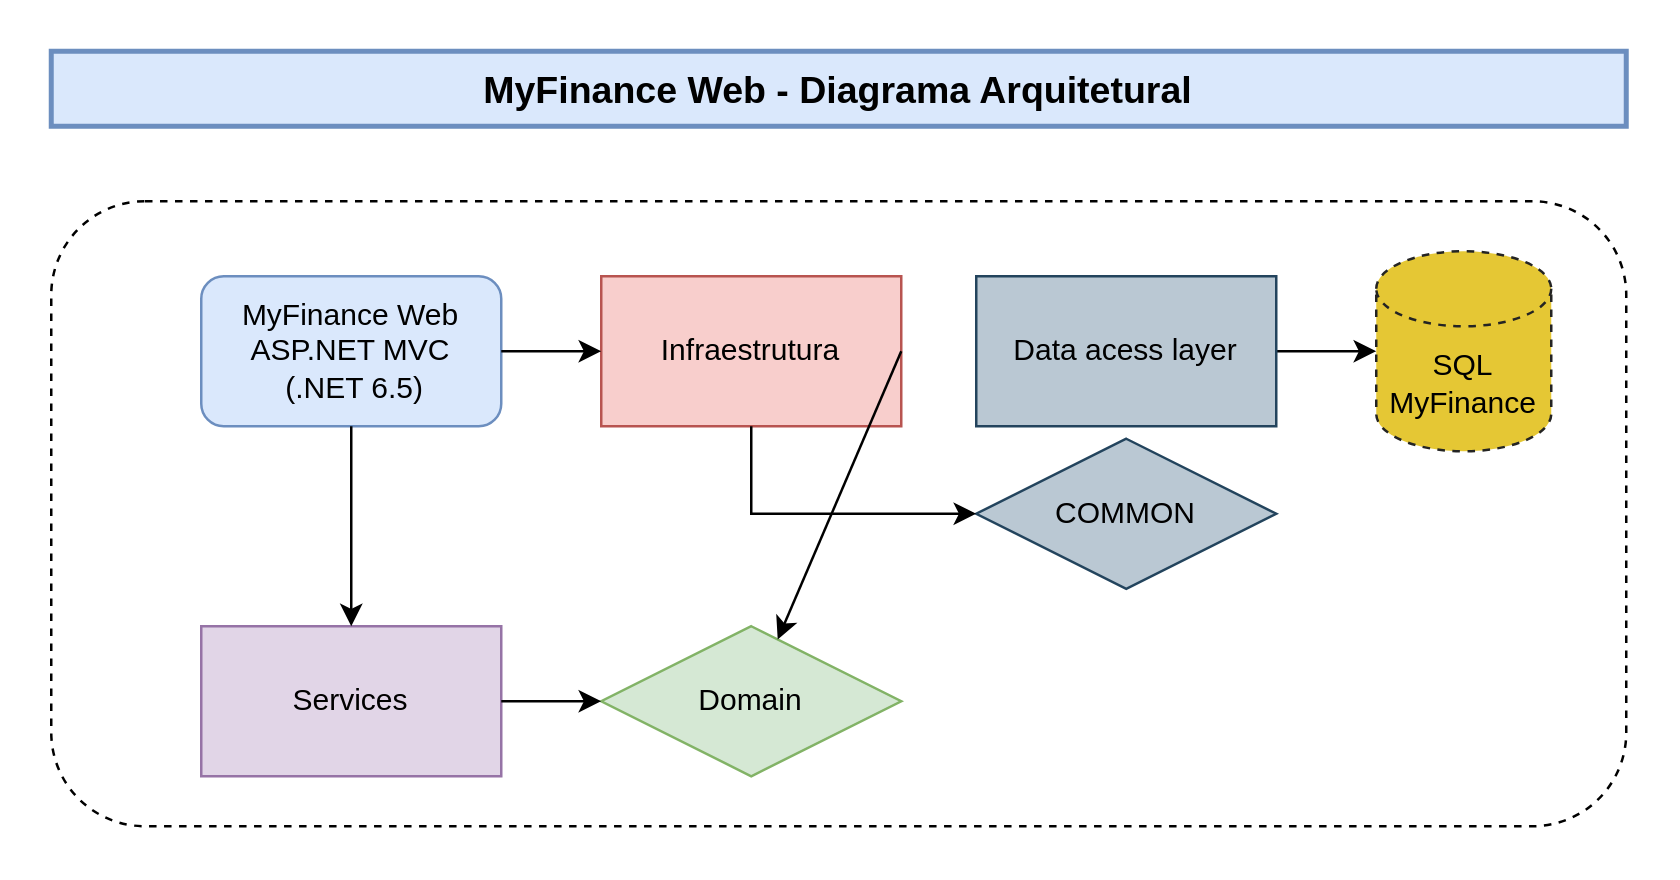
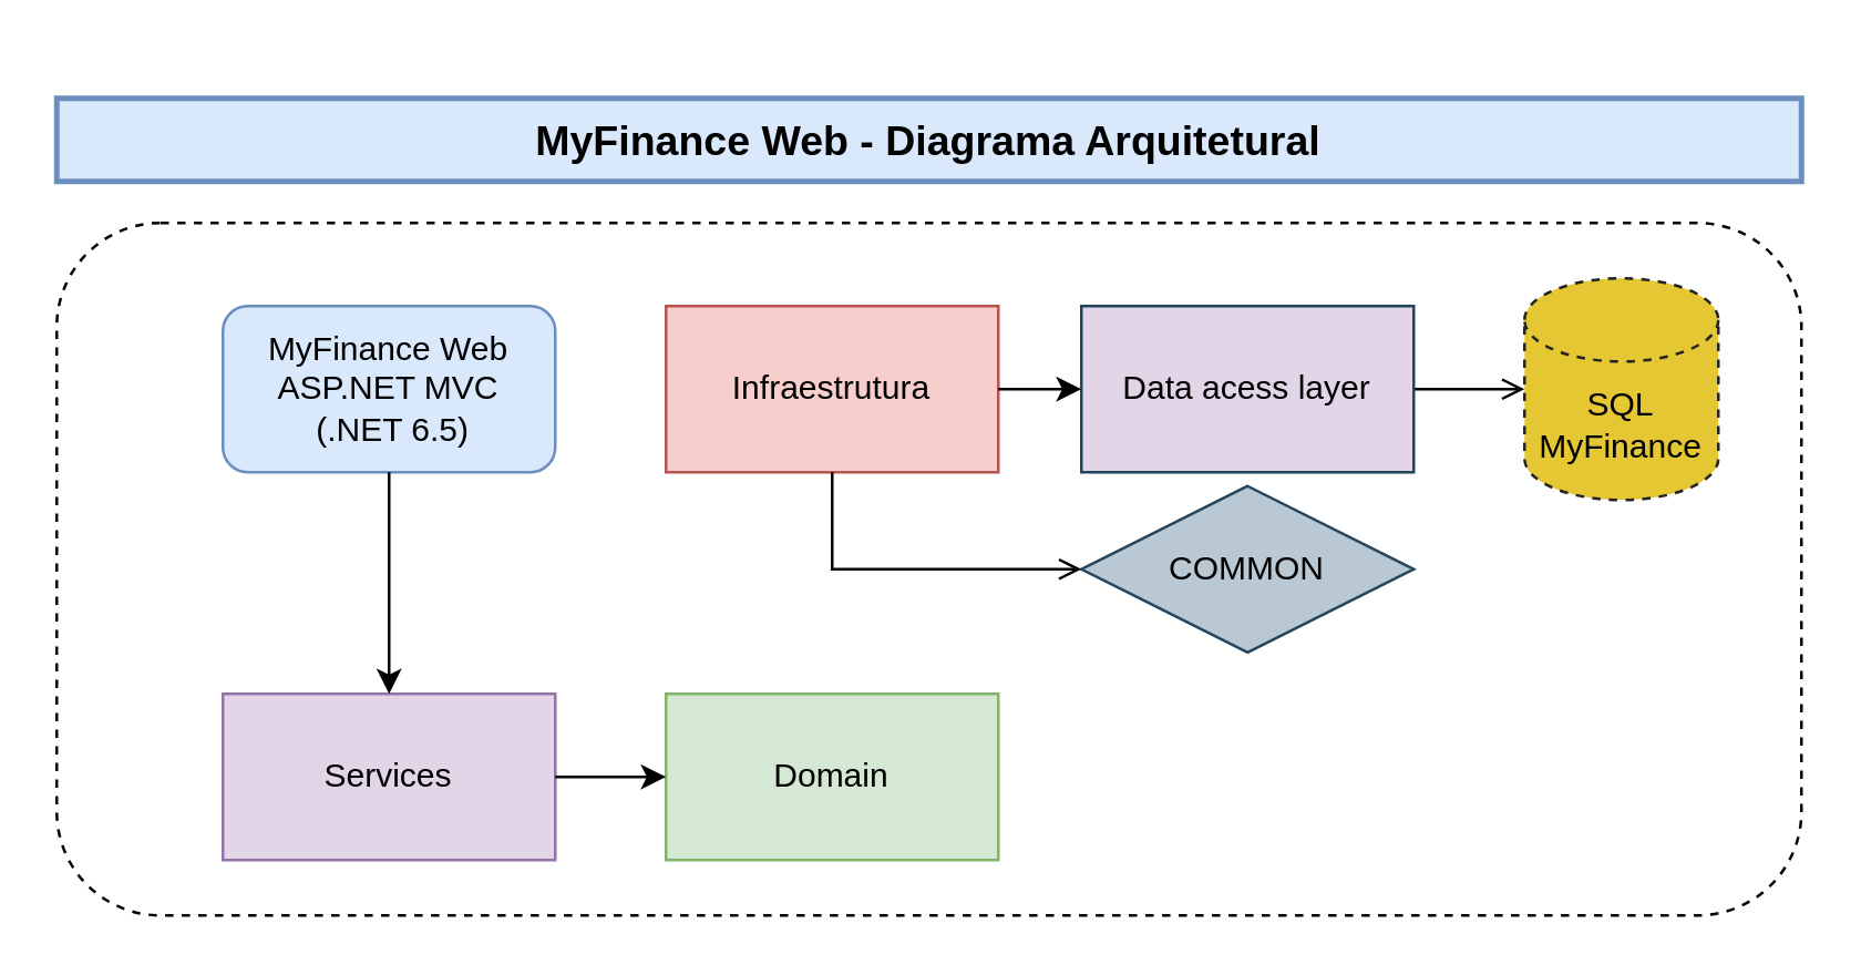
- <mxCell id="4" value="MyFinance Web - Diagrama Arquitetural" style="text;strokeColor=#6c8ebf;align=center;fillColor=#dae8fc;html=1;verticalAlign=middle;whiteSpace=wrap;rounded=0;strokeWidth=2;fontStyle=1;fontSize=15;" vertex="1" parent="1"><mxGeometry x="20" y="20" width="630" height="30" as="geometry" /></mxCell>
+ <mxCell id="4" value="MyFinance Web - Diagrama Arquitetural" style="text;strokeColor=#6c8ebf;align=center;fillColor=#dae8fc;html=1;verticalAlign=middle;whiteSpace=wrap;rounded=0;strokeWidth=2;fontStyle=1;fontSize=15;" vertex="1" parent="1"><mxGeometry x="20" y="35" width="630" height="30" as="geometry" /></mxCell>
- <mxCell id="14" value="" style="endArrow=classic;html=1;rounded=0;exitX=1;exitY=0.5;exitDx=0;exitDy=0;entryX=0;entryY=0.5;entryDx=0;entryDy=0;" edge="1" parent="1" source="3" target="7"><mxGeometry width="50" height="50" relative="1" as="geometry"><mxPoint x="280" y="170" as="sourcePoint" /><mxPoint x="330" y="120" as="targetPoint" /></mxGeometry></mxCell>
- <mxCell id="8" value="Data acess layer" style="rounded=0;whiteSpace=wrap;html=1;fillColor=#bac8d3;strokeColor=#23445d;" vertex="1" parent="1"><mxGeometry x="390" y="110" width="120" height="60" as="geometry" /></mxCell>
+ <mxCell id="8" value="Data acess layer" style="rounded=0;whiteSpace=wrap;html=1;fillColor=#e1d5e7;strokeColor=#23445d;" vertex="1" parent="1"><mxGeometry x="390" y="110" width="120" height="60" as="geometry" /></mxCell>
- <mxCell id="6" value="" style="endArrow=classic;html=1;rounded=0;exitX=1;exitY=0.5;exitDx=0;exitDy=0;entryX=0;entryY=0.5;entryDx=0;entryDy=0;entryPerimeter=0;" edge="1" parent="1" source="8" target="5"><mxGeometry width="50" height="50" relative="1" as="geometry"><mxPoint x="280" y="260" as="sourcePoint" /><mxPoint x="330" y="210" as="targetPoint" /></mxGeometry></mxCell>
+ <mxCell id="6" value="" style="endArrow=open;html=1;rounded=0;exitX=1;exitY=0.5;exitDx=0;exitDy=0;entryX=0;entryY=0.5;entryDx=0;entryDy=0;entryPerimeter=0;" edge="1" parent="1" source="8" target="5"><mxGeometry width="50" height="50" relative="1" as="geometry"><mxPoint x="280" y="260" as="sourcePoint" /><mxPoint x="330" y="210" as="targetPoint" /></mxGeometry></mxCell>
- <mxCell id="15" value="" style="endArrow=classic;html=1;rounded=0;exitX=1;exitY=0.5;exitDx=0;exitDy=0;" edge="1" parent="1" source="7" target="11"><mxGeometry width="50" height="50" relative="1" as="geometry"><mxPoint x="280" y="170" as="sourcePoint" /><mxPoint x="330" y="120" as="targetPoint" /></mxGeometry></mxCell>
+ <mxCell id="15" value="" style="endArrow=classic;html=1;rounded=0;exitX=1;exitY=0.5;exitDx=0;exitDy=0;entryX=0;entryY=0.5;entryDx=0;entryDy=0;" edge="1" parent="1" source="7" target="8"><mxGeometry width="50" height="50" relative="1" as="geometry"><mxPoint x="280" y="170" as="sourcePoint" /><mxPoint x="330" y="120" as="targetPoint" /></mxGeometry></mxCell>
- <mxCell id="16" value="" style="endArrow=classic;html=1;rounded=0;entryX=0;entryY=0.5;entryDx=0;entryDy=0;exitX=0.5;exitY=1;exitDx=0;exitDy=0;" edge="1" parent="1" source="7" target="9"><mxGeometry width="50" height="50" relative="1" as="geometry"><mxPoint x="280" y="170" as="sourcePoint" /><mxPoint x="330" y="120" as="targetPoint" /><Array as="points"><mxPoint x="300" y="205" /></Array></mxGeometry></mxCell>
+ <mxCell id="16" value="" style="endArrow=open;html=1;rounded=0;entryX=0;entryY=0.5;entryDx=0;entryDy=0;exitX=0.5;exitY=1;exitDx=0;exitDy=0;" edge="1" parent="1" source="7" target="9"><mxGeometry width="50" height="50" relative="1" as="geometry"><mxPoint x="280" y="170" as="sourcePoint" /><mxPoint x="330" y="120" as="targetPoint" /><Array as="points"><mxPoint x="300" y="205" /></Array></mxGeometry></mxCell>
- <mxCell id="11" value="Domain" style="rhombus;whiteSpace=wrap;html=1;fillColor=#d5e8d4;strokeColor=#82b366;" vertex="1" parent="1"><mxGeometry x="240" y="250" width="120" height="60" as="geometry" /></mxCell>
+ <mxCell id="11" value="Domain" style="rounded=0;whiteSpace=wrap;html=1;fillColor=#d5e8d4;strokeColor=#82b366;" vertex="1" parent="1"><mxGeometry x="240" y="250" width="120" height="60" as="geometry" /></mxCell>
